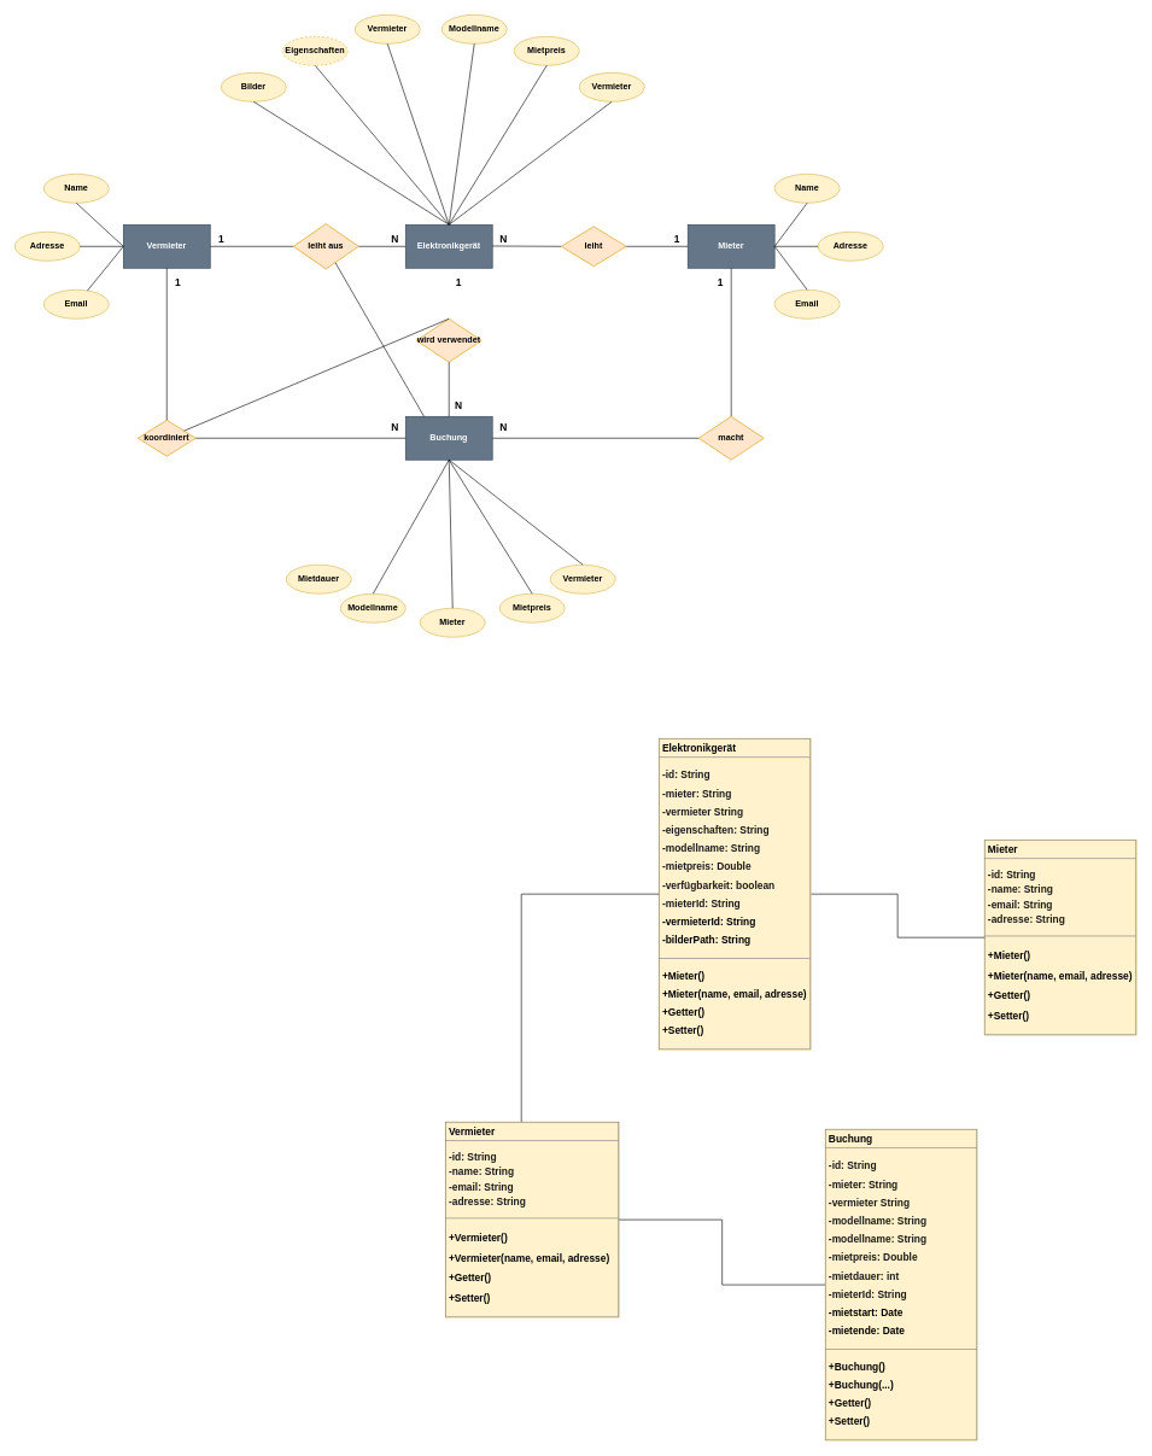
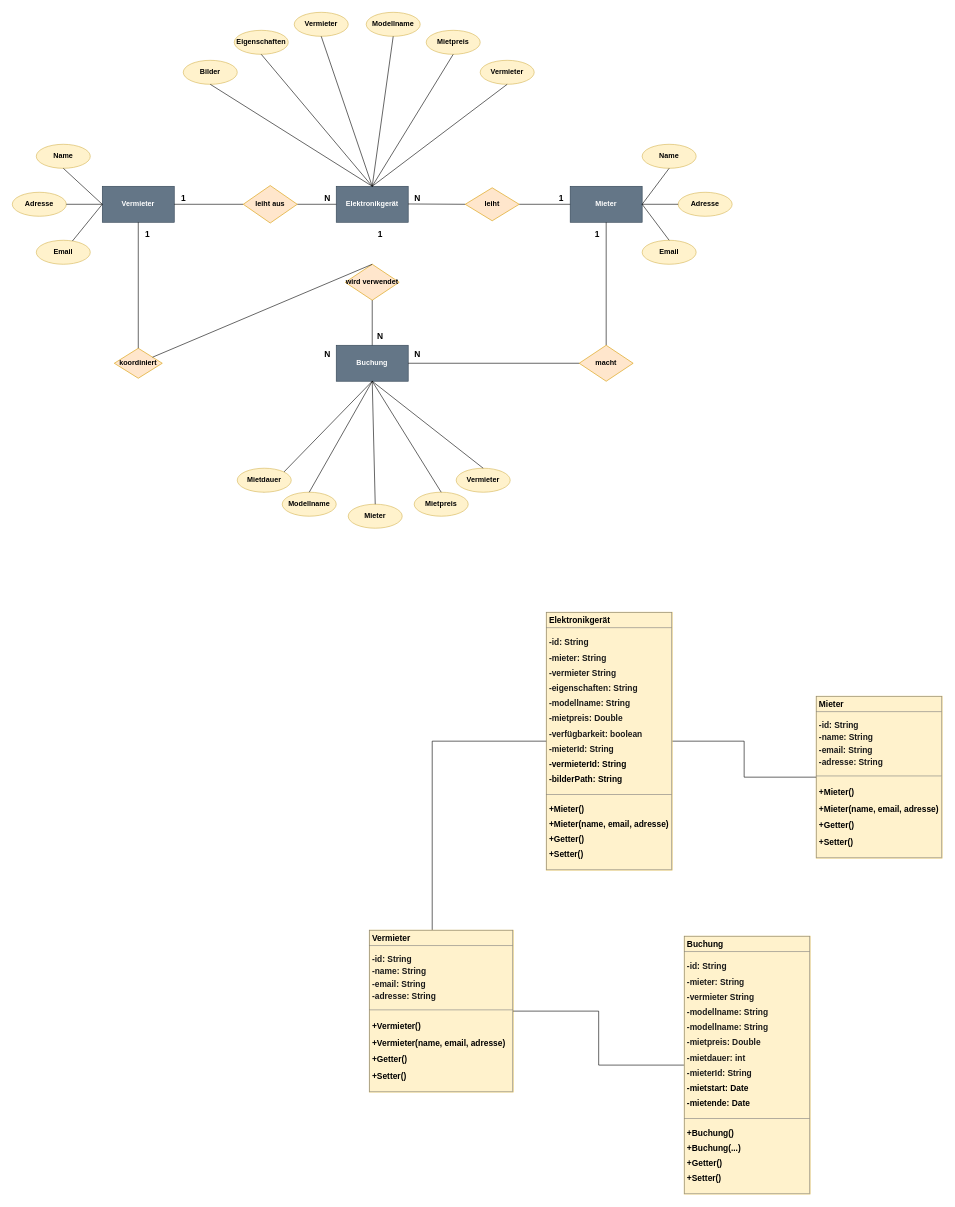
- <mxCell id="27" value="&lt;b&gt;Eigenschaften&lt;/b&gt;" style="ellipse;whiteSpace=wrap;html=1;fillColor=#fff2cc;strokeColor=#d6b656;dashed=1;" parent="1" vertex="1"><mxGeometry x="390" y="50" width="90" height="40" as="geometry" /></mxCell>
+ <mxCell id="27" value="&lt;b&gt;Eigenschaften&lt;/b&gt;" style="ellipse;whiteSpace=wrap;html=1;fillColor=#fff2cc;strokeColor=#d6b656;" parent="1" vertex="1"><mxGeometry x="390" y="50" width="90" height="40" as="geometry" /></mxCell>
- <mxCell id="19" value="" style="endArrow=none;html=1;rounded=0;exitX=0.5;exitY=1;exitDx=0;exitDy=0;" parent="1" source="29" target="8" edge="1"><mxGeometry width="50" height="50" relative="1" as="geometry"><mxPoint x="690" y="270" as="sourcePoint" /><mxPoint x="750" y="120" as="targetPoint" /></mxGeometry></mxCell>
+ <mxCell id="19" value="" style="endArrow=none;html=1;rounded=0;exitX=0.5;exitY=1;exitDx=0;exitDy=0;entryX=0.5;entryY=1;entryDx=0;entryDy=0;" parent="1" source="29" target="20" edge="1"><mxGeometry width="50" height="50" relative="1" as="geometry"><mxPoint x="690" y="270" as="sourcePoint" /><mxPoint x="750" y="120" as="targetPoint" /></mxGeometry></mxCell>
- <mxCell id="35" value="" style="endArrow=none;html=1;rounded=0;exitX=1;exitY=0.5;exitDx=0;exitDy=0;entryX=0;entryY=0.5;entryDx=0;entryDy=0;" parent="1" source="30" target="29" edge="1"><mxGeometry width="50" height="50" relative="1" as="geometry"><mxPoint x="310" y="604.5" as="sourcePoint" /><mxPoint x="400" y="605.5" as="targetPoint" /></mxGeometry></mxCell>
